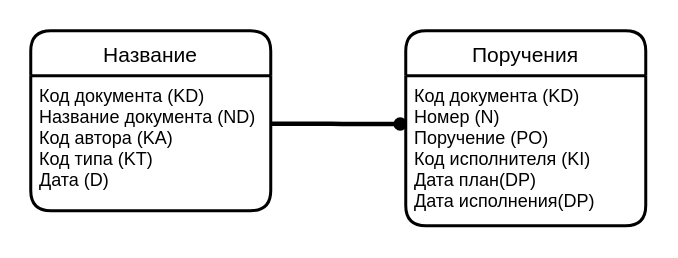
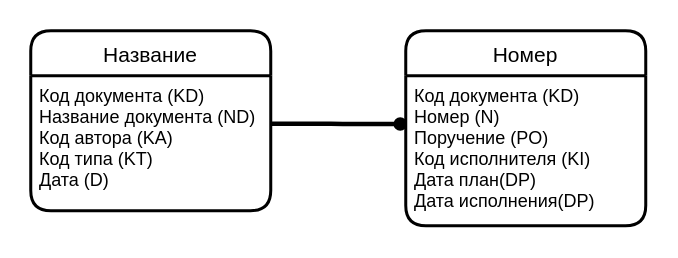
- <mxCell id="4" value="Поручения" style="swimlane;childLayout=stackLayout;horizontal=1;startSize=30;horizontalStack=0;fillColor=#FFFFFF;fontColor=#000000;rounded=1;fontSize=14;fontStyle=0;strokeWidth=2;resizeParent=0;resizeLast=1;shadow=0;dashed=0;align=center;" vertex="1" parent="1"><mxGeometry x="270" y="20" width="160" height="130" as="geometry"><mxRectangle x="60" y="100" width="70" height="30" as="alternateBounds" /></mxGeometry></mxCell>
+ <mxCell id="4" value="Номер" style="swimlane;childLayout=stackLayout;horizontal=1;startSize=30;horizontalStack=0;fillColor=#FFFFFF;fontColor=#000000;rounded=1;fontSize=14;fontStyle=0;strokeWidth=2;resizeParent=0;resizeLast=1;shadow=0;dashed=0;align=center;" vertex="1" parent="1"><mxGeometry x="270" y="20" width="160" height="130" as="geometry"><mxRectangle x="60" y="100" width="70" height="30" as="alternateBounds" /></mxGeometry></mxCell>
